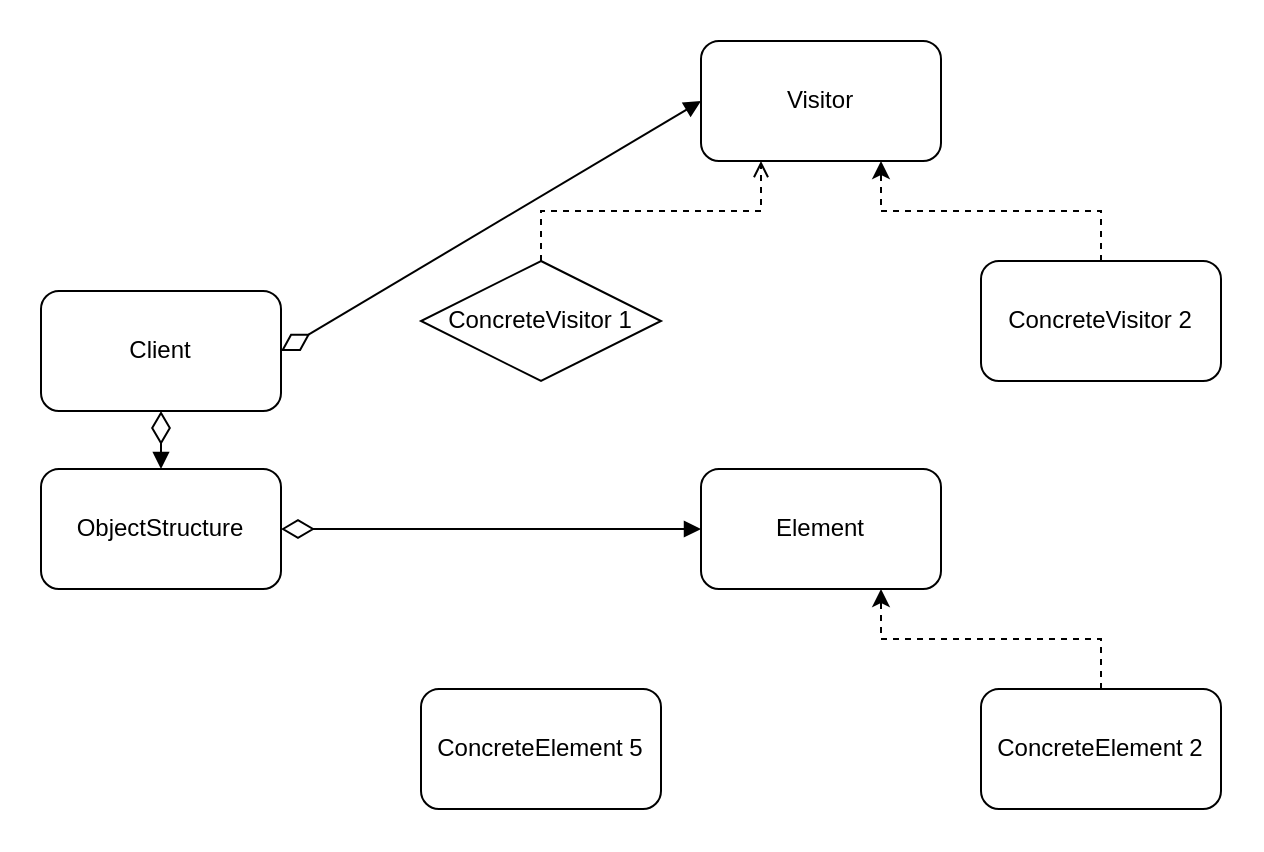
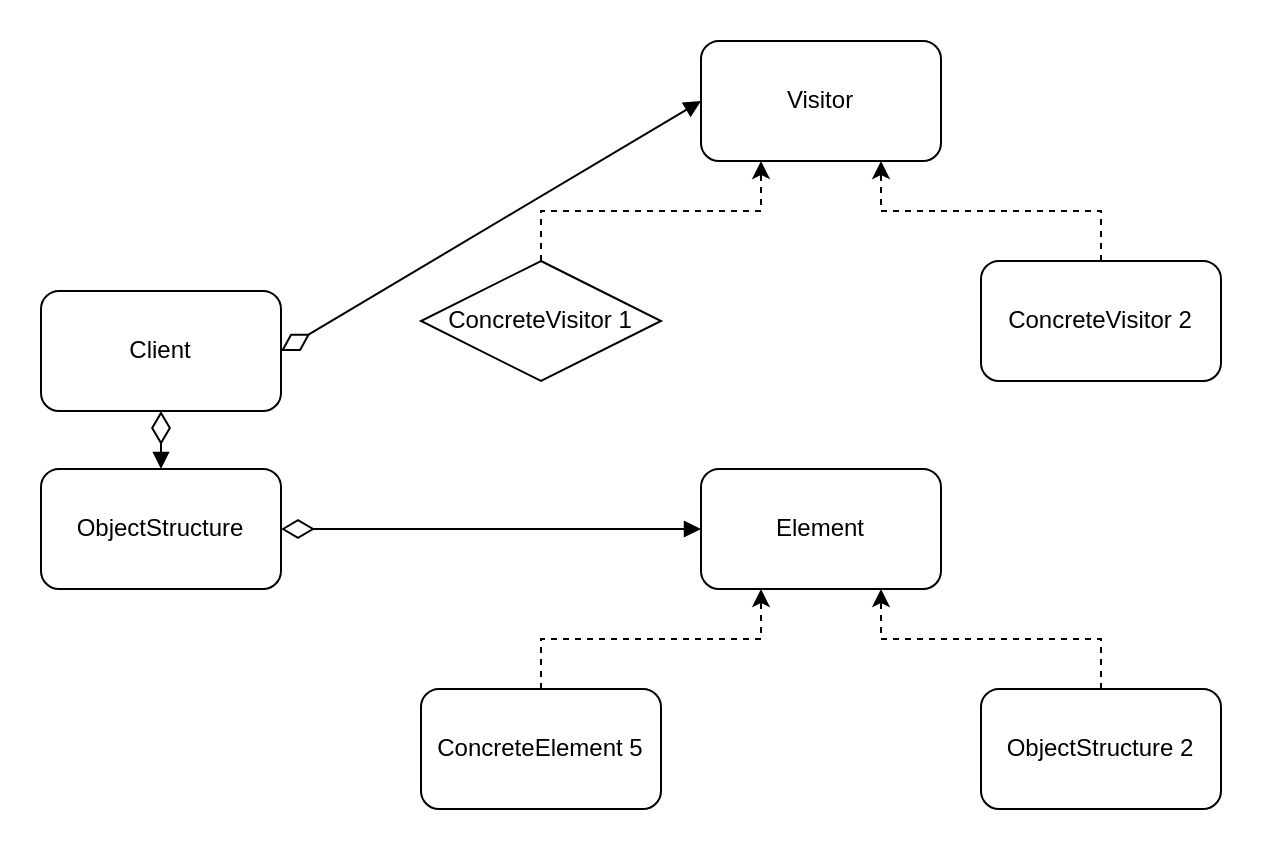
- <mxCell id="2" style="edgeStyle=orthogonalEdgeStyle;rounded=0;orthogonalLoop=1;jettySize=auto;html=1;exitX=0.5;exitY=0;exitDx=0;exitDy=0;entryX=0.25;entryY=1;entryDx=0;entryDy=0;dashed=1;endArrow=open;" edge="1" parent="1" source="3" target="4"><mxGeometry relative="1" as="geometry" /></mxCell>
+ <mxCell id="2" style="edgeStyle=orthogonalEdgeStyle;rounded=0;orthogonalLoop=1;jettySize=auto;html=1;exitX=0.5;exitY=0;exitDx=0;exitDy=0;entryX=0.25;entryY=1;entryDx=0;entryDy=0;dashed=1;" edge="1" parent="1" source="3" target="4"><mxGeometry relative="1" as="geometry" /></mxCell>
+ <mxCell id="9" style="edgeStyle=orthogonalEdgeStyle;rounded=0;orthogonalLoop=1;jettySize=auto;html=1;exitX=0.5;exitY=0;exitDx=0;exitDy=0;entryX=0.25;entryY=1;entryDx=0;entryDy=0;dashed=1;" edge="1" parent="1" source="10" target="8"><mxGeometry relative="1" as="geometry" /></mxCell>
- <mxCell id="12" value="&lt;span&gt;ConcreteElement 2&lt;/span&gt;" style="rounded=1;whiteSpace=wrap;html=1;" vertex="1" parent="1"><mxGeometry x="490" y="344" width="120" height="60" as="geometry" /></mxCell>
+ <mxCell id="12" value="&lt;span&gt;ObjectStructure 2&lt;/span&gt;" style="rounded=1;whiteSpace=wrap;html=1;" vertex="1" parent="1"><mxGeometry x="490" y="344" width="120" height="60" as="geometry" /></mxCell>
